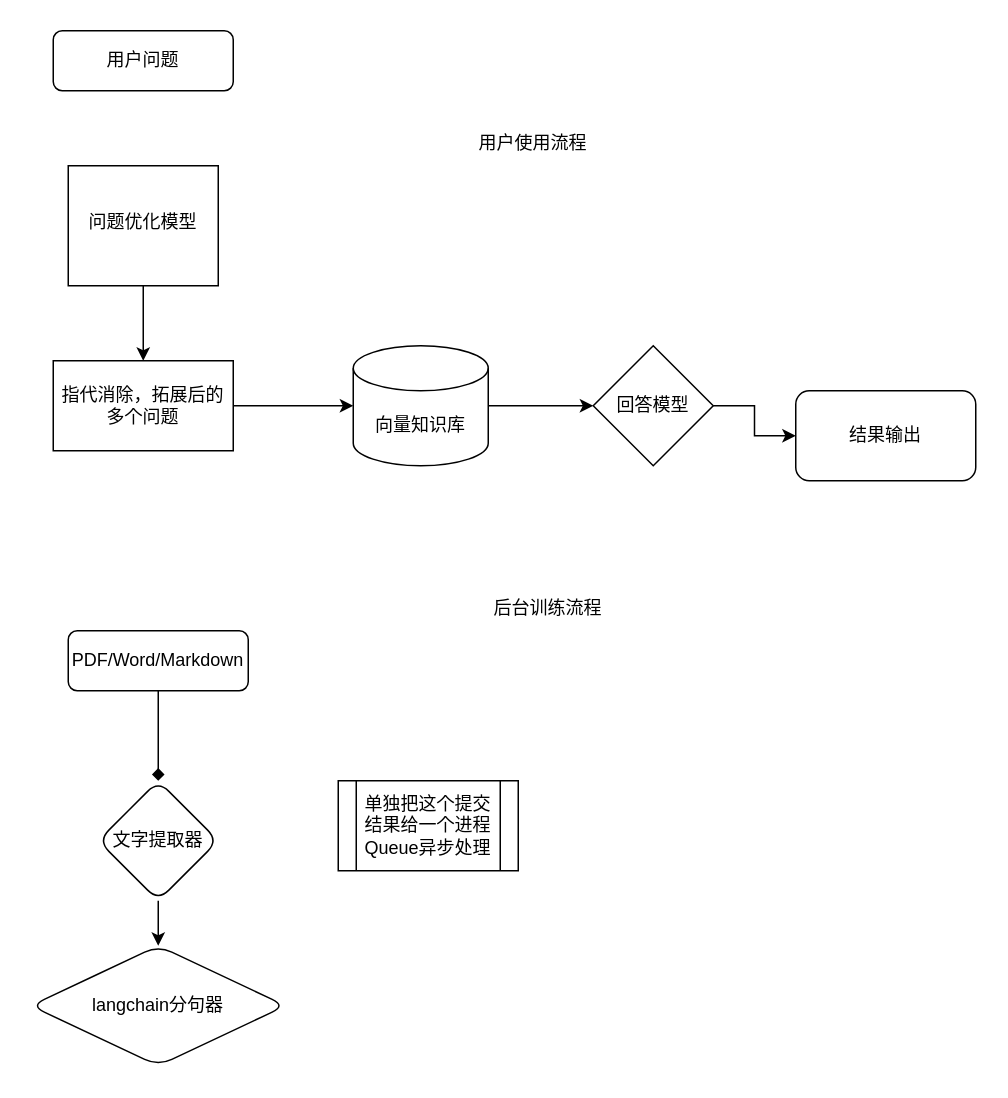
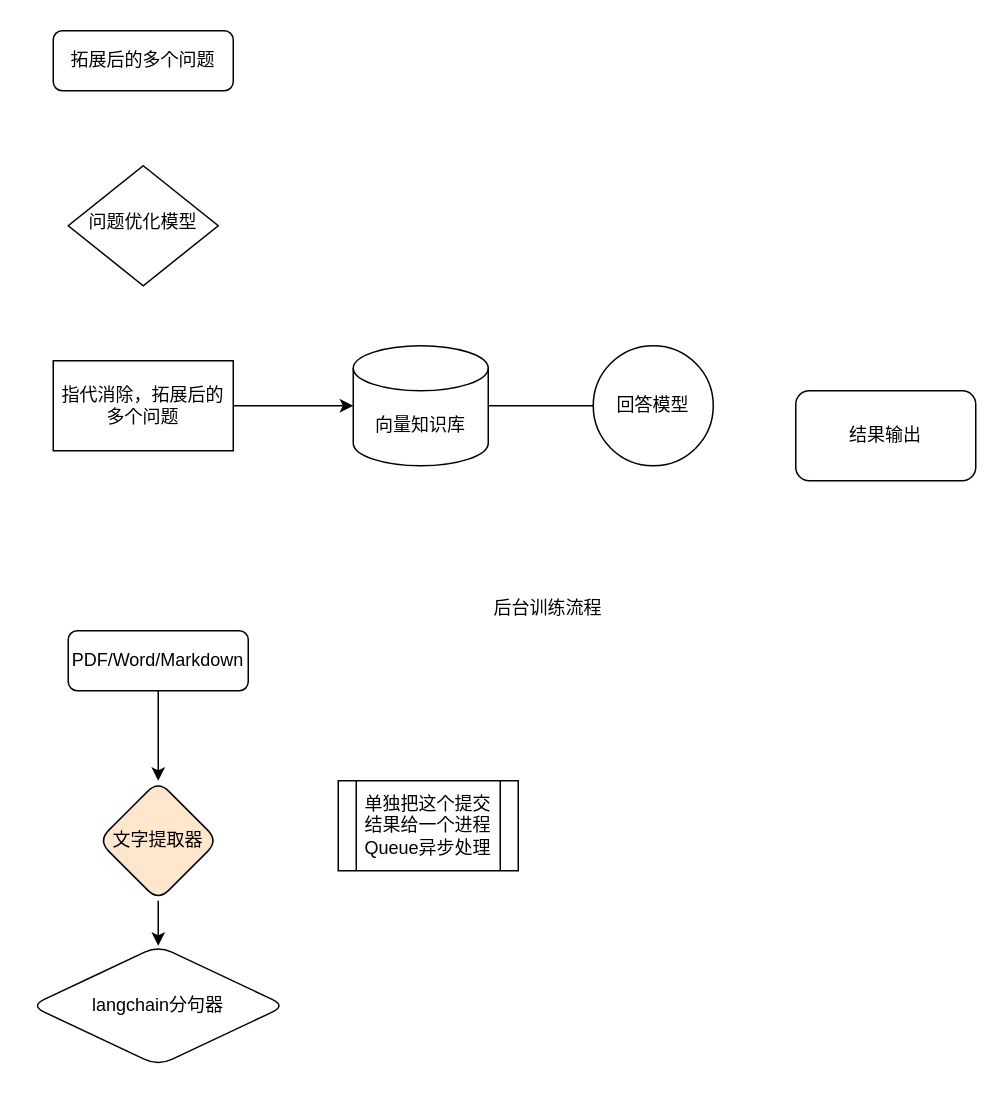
- <mxCell id="2" value="用户问题" style="rounded=1;whiteSpace=wrap;html=1;fontSize=12;glass=0;strokeWidth=1;shadow=0;" parent="1" vertex="1"><mxGeometry x="35" y="20" width="120" height="40" as="geometry" /></mxCell>
+ <mxCell id="2" value="拓展后的多个问题" style="rounded=1;whiteSpace=wrap;html=1;fontSize=12;glass=0;strokeWidth=1;shadow=0;" parent="1" vertex="1"><mxGeometry x="35" y="20" width="120" height="40" as="geometry" /></mxCell>
- <mxCell id="12" value="用户使用流程" style="text;html=1;align=center;verticalAlign=middle;whiteSpace=wrap;rounded=0;" vertex="1" parent="1"><mxGeometry x="255" y="80" width="200" height="30" as="geometry" /></mxCell>
- <mxCell id="4" value="问题优化模型" style="whiteSpace=wrap;html=1;shadow=0;fontFamily=Helvetica;fontSize=12;align=center;strokeWidth=1;spacing=6;spacingTop=-4;rounded=0;" parent="1" vertex="1"><mxGeometry x="45" y="110" width="100" height="80" as="geometry" /></mxCell>
+ <mxCell id="4" value="问题优化模型" style="rhombus;whiteSpace=wrap;html=1;shadow=0;fontFamily=Helvetica;fontSize=12;align=center;strokeWidth=1;spacing=6;spacingTop=-4;" parent="1" vertex="1"><mxGeometry x="45" y="110" width="100" height="80" as="geometry" /></mxCell>
- <mxCell id="3" value="" style="edgeStyle=orthogonalEdgeStyle;rounded=0;orthogonalLoop=1;jettySize=auto;html=1;" edge="1" parent="1" source="4" target="6"><mxGeometry relative="1" as="geometry" /></mxCell>
- <mxCell id="7" value="" style="edgeStyle=orthogonalEdgeStyle;rounded=0;orthogonalLoop=1;jettySize=auto;html=1;" edge="1" parent="1" source="8" target="10"><mxGeometry relative="1" as="geometry" /></mxCell>
+ <mxCell id="7" value="" style="edgeStyle=orthogonalEdgeStyle;rounded=0;orthogonalLoop=1;jettySize=auto;html=1;endArrow=none;" edge="1" parent="1" source="8" target="10"><mxGeometry relative="1" as="geometry" /></mxCell>
- <mxCell id="10" value="回答模型" style="rhombus;whiteSpace=wrap;html=1;" vertex="1" parent="1"><mxGeometry x="395" y="230" width="80" height="80" as="geometry" /></mxCell>
+ <mxCell id="10" value="回答模型" style="ellipse;whiteSpace=wrap;html=1;" vertex="1" parent="1"><mxGeometry x="395" y="230" width="80" height="80" as="geometry" /></mxCell>
- <mxCell id="9" value="" style="edgeStyle=orthogonalEdgeStyle;rounded=0;orthogonalLoop=1;jettySize=auto;html=1;" edge="1" parent="1" source="10" target="11"><mxGeometry relative="1" as="geometry" /></mxCell>
- <mxCell id="14" value="" style="edgeStyle=orthogonalEdgeStyle;rounded=0;orthogonalLoop=1;jettySize=auto;html=1;endArrow=diamond;" edge="1" parent="1" source="15" target="17"><mxGeometry relative="1" as="geometry" /></mxCell>
+ <mxCell id="14" value="" style="edgeStyle=orthogonalEdgeStyle;rounded=0;orthogonalLoop=1;jettySize=auto;html=1;" edge="1" parent="1" source="15" target="17"><mxGeometry relative="1" as="geometry" /></mxCell>
- <mxCell id="17" value="文字提取器" style="rhombus;whiteSpace=wrap;html=1;rounded=1;glass=0;strokeWidth=1;shadow=0;" vertex="1" parent="1"><mxGeometry x="65" y="520" width="80" height="80" as="geometry" /></mxCell>
+ <mxCell id="17" value="文字提取器" style="rhombus;whiteSpace=wrap;html=1;rounded=1;glass=0;strokeWidth=1;shadow=0;fillColor=#ffe6cc;" vertex="1" parent="1"><mxGeometry x="65" y="520" width="80" height="80" as="geometry" /></mxCell>
